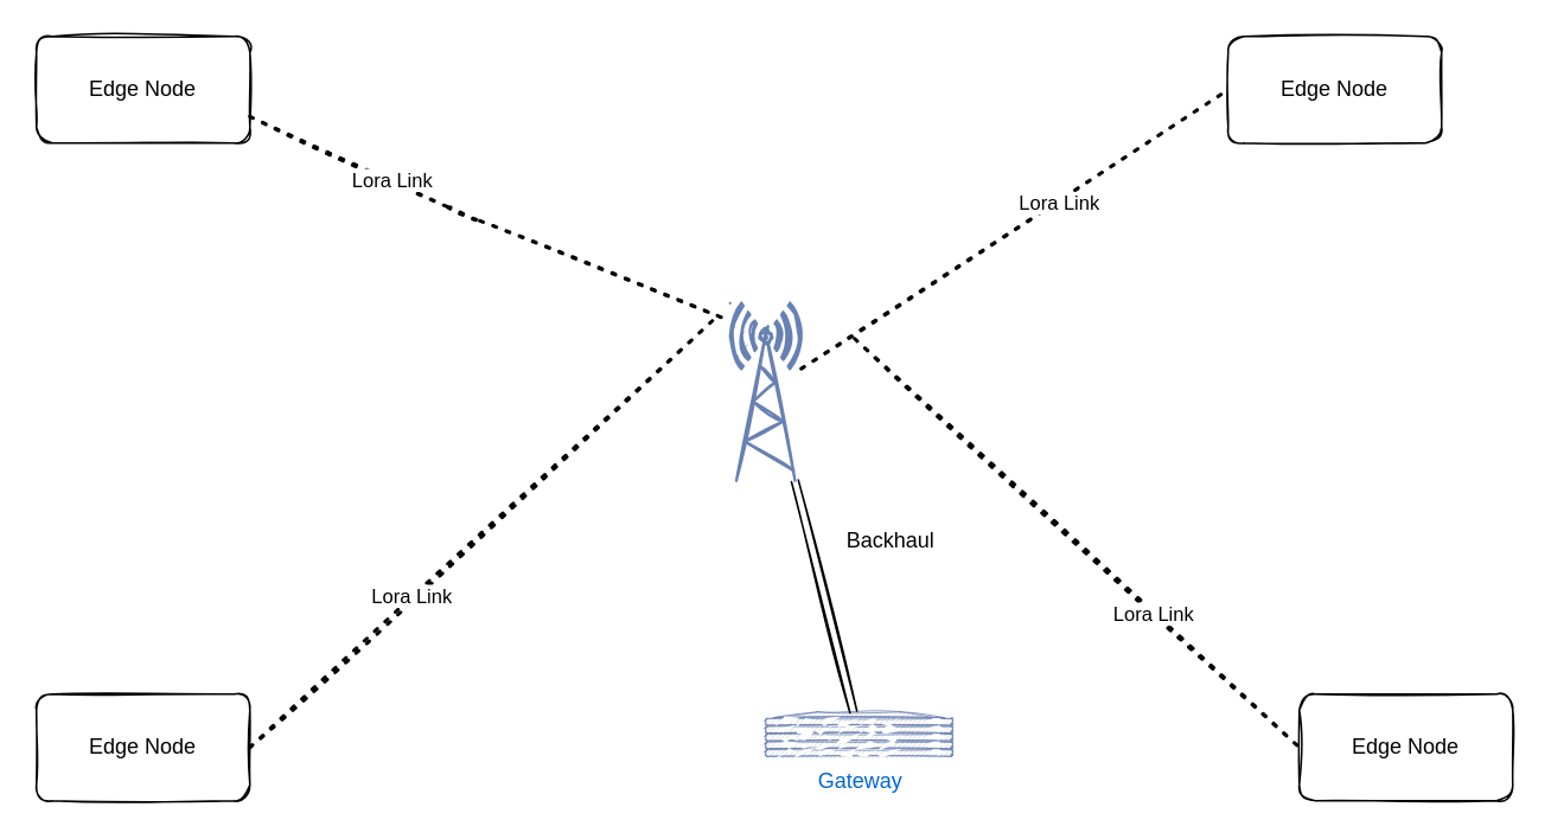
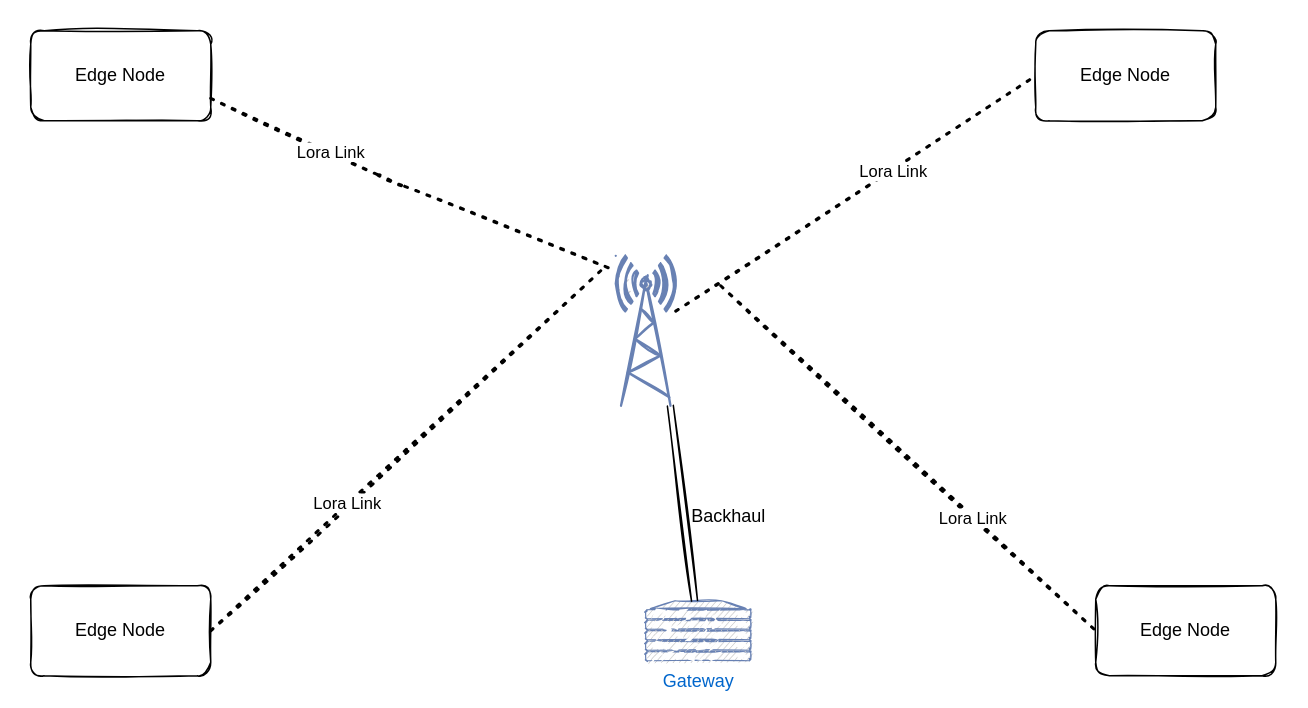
- <mxCell id="18" value="Backhaul" style="text;html=1;align=center;verticalAlign=middle;resizable=0;points=[];autosize=1;strokeColor=none;fillColor=none;rounded=1;sketch=1;" parent="1" vertex="1"><mxGeometry x="465" y="294.07" width="70" height="20" as="geometry" /></mxCell>
+ <mxCell id="18" value="Backhaul" style="text;html=1;align=center;verticalAlign=middle;resizable=0;points=[];autosize=1;strokeColor=none;fillColor=none;rounded=1;sketch=1;" parent="1" vertex="1"><mxGeometry x="450" y="334.07" width="70" height="20" as="geometry" /></mxCell>
- <mxCell id="13" value="Gateway" style="fontColor=#0066CC;verticalAlign=top;verticalLabelPosition=bottom;labelPosition=center;align=center;html=1;outlineConnect=0;fillColor=#CCCCCC;strokeColor=#6881B3;gradientColor=none;gradientDirection=north;strokeWidth=2;shape=mxgraph.networks.server;rounded=1;sketch=1;" parent="1" vertex="1"><mxGeometry x="430" y="400" width="105" height="25" as="geometry" /></mxCell>
+ <mxCell id="13" value="Gateway" style="fontColor=#0066CC;verticalAlign=top;verticalLabelPosition=bottom;labelPosition=center;align=center;html=1;outlineConnect=0;fillColor=#CCCCCC;strokeColor=#6881B3;gradientColor=none;gradientDirection=north;strokeWidth=2;shape=mxgraph.networks.server;rounded=1;sketch=1;" parent="1" vertex="1"><mxGeometry x="430" y="400" width="70" height="40" as="geometry" /></mxCell>
